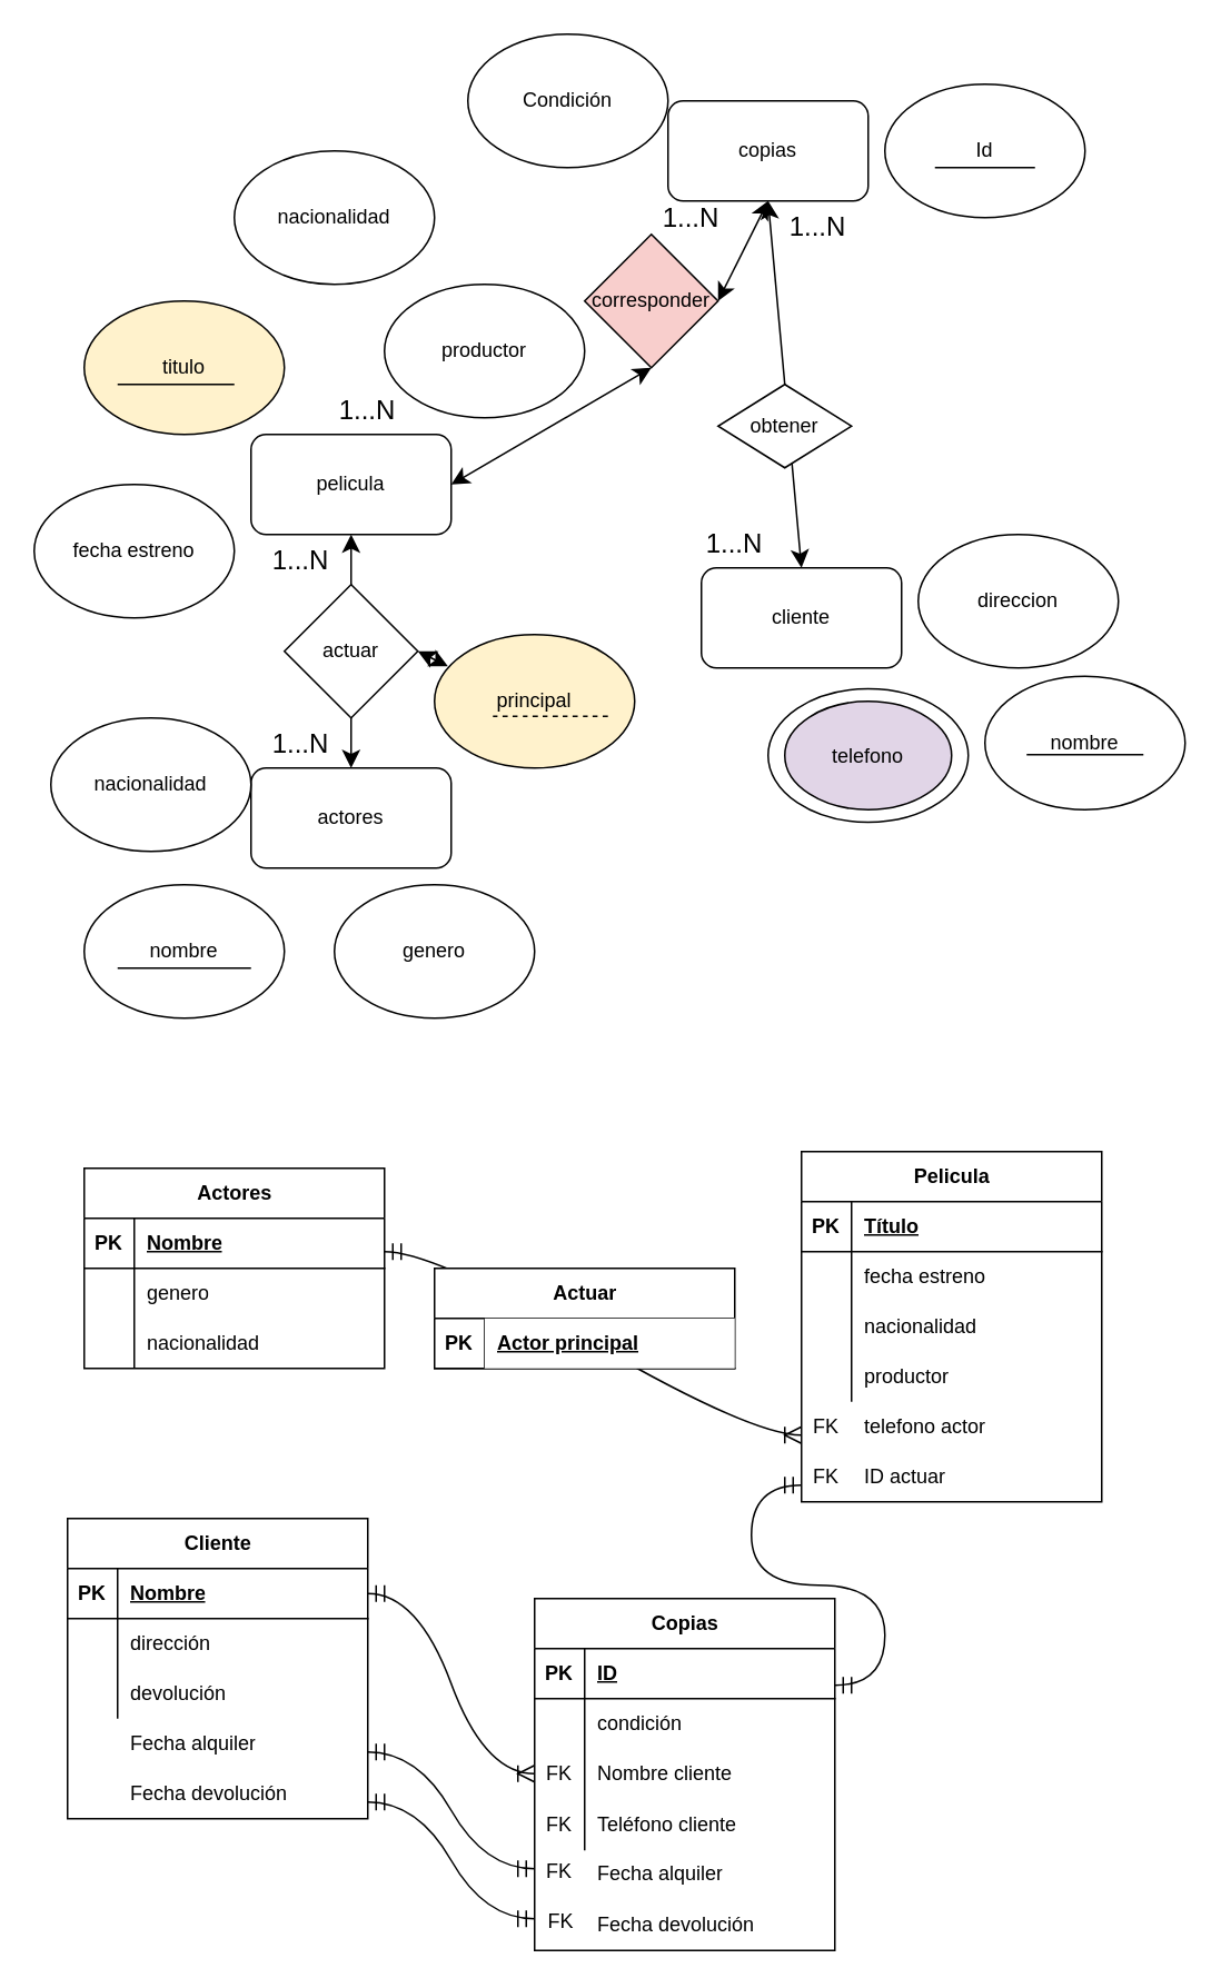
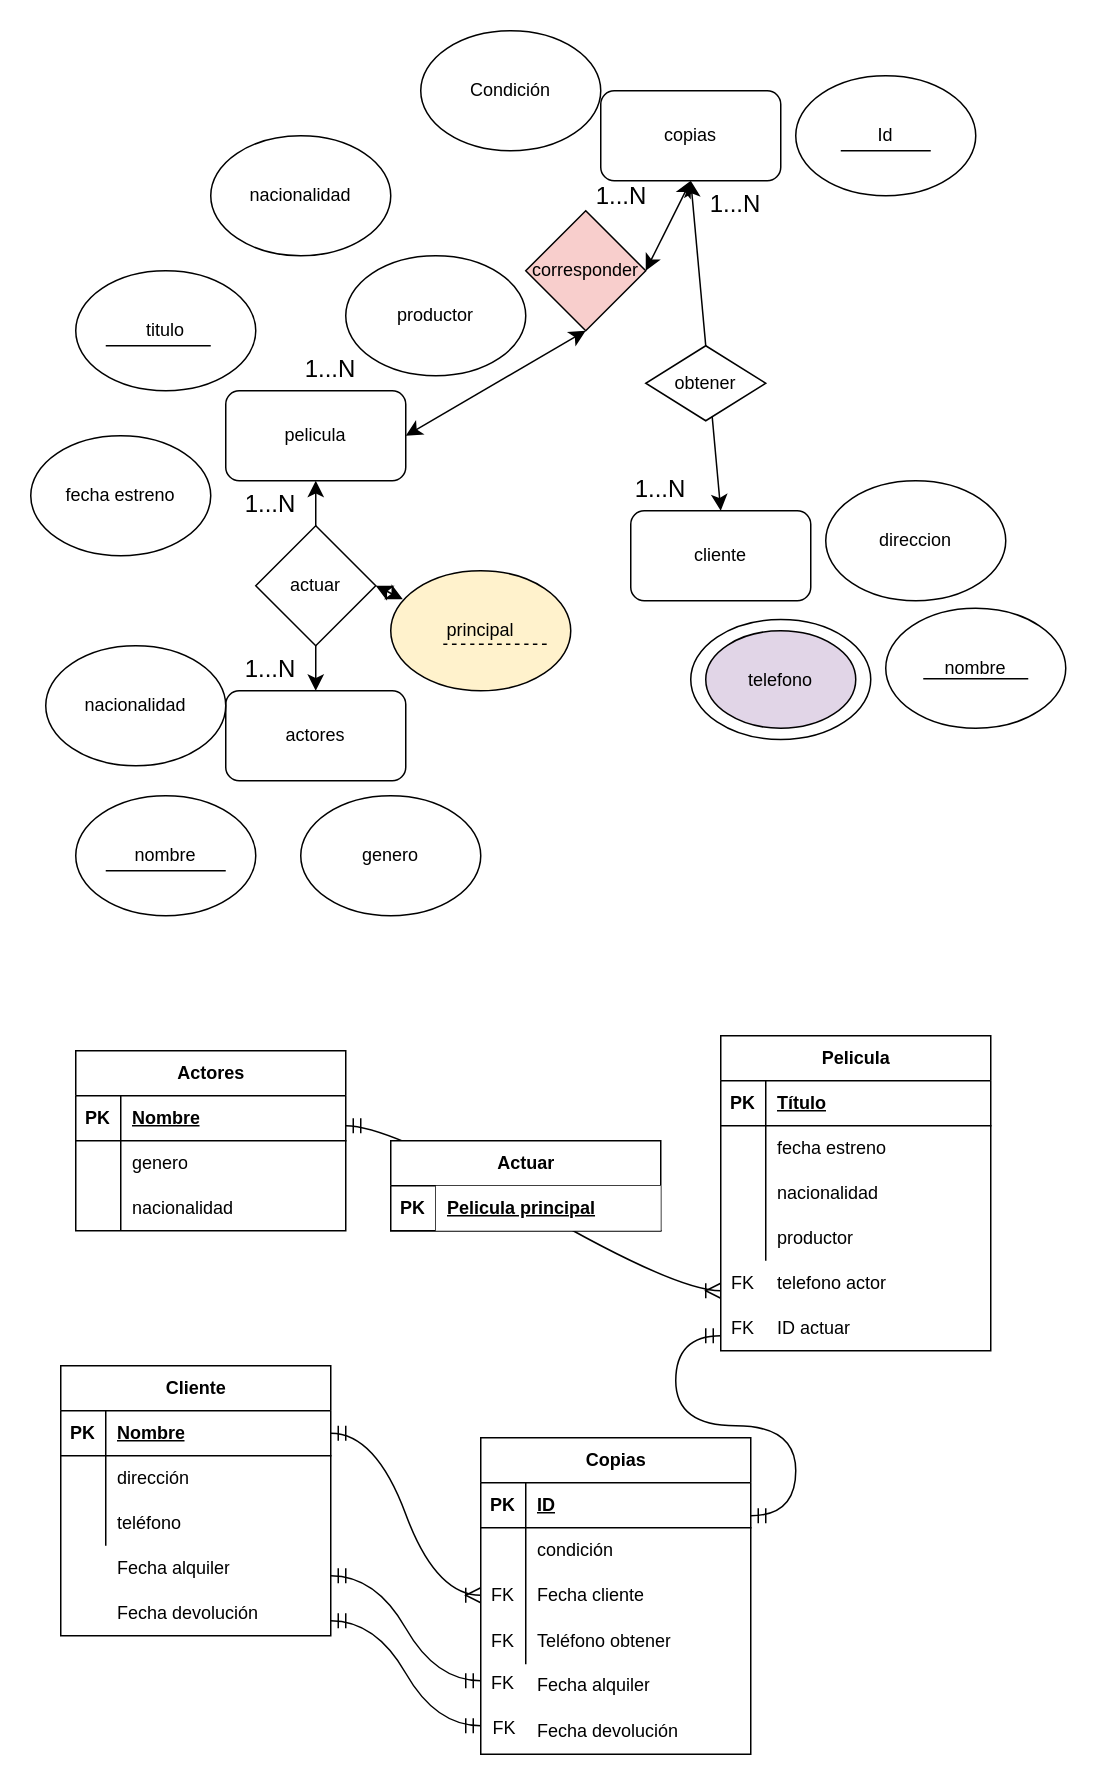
- <mxCell id="8" value="titulo" style="ellipse;whiteSpace=wrap;html=1;fillColor=#fff2cc;" parent="1" vertex="1"><mxGeometry x="50" y="180" width="120" height="80" as="geometry" /></mxCell>
+ <mxCell id="8" value="titulo" style="ellipse;whiteSpace=wrap;html=1;" parent="1" vertex="1"><mxGeometry x="50" y="180" width="120" height="80" as="geometry" /></mxCell>
- <mxCell id="105" value="Actor principal" style="shape=partialRectangle;connectable=0;fillColor=white;top=0;left=0;bottom=0;right=0;align=left;spacingLeft=6;fontStyle=5;overflow=hidden;whiteSpace=wrap;html=1;" parent="103" vertex="1"><mxGeometry x="30" width="150" height="30" as="geometry"><mxRectangle width="150" height="30" as="alternateBounds" /></mxGeometry></mxCell>
+ <mxCell id="105" value="Pelicula principal" style="shape=partialRectangle;connectable=0;fillColor=white;top=0;left=0;bottom=0;right=0;align=left;spacingLeft=6;fontStyle=5;overflow=hidden;whiteSpace=wrap;html=1;" parent="103" vertex="1"><mxGeometry x="30" width="150" height="30" as="geometry"><mxRectangle width="150" height="30" as="alternateBounds" /></mxGeometry></mxCell>
- <mxCell id="99" value="devolución" style="shape=partialRectangle;connectable=0;fillColor=none;top=0;left=0;bottom=0;right=0;align=left;spacingLeft=6;overflow=hidden;whiteSpace=wrap;html=1;" parent="97" vertex="1"><mxGeometry x="30" width="150" height="30" as="geometry"><mxRectangle width="150" height="30" as="alternateBounds" /></mxGeometry></mxCell>
+ <mxCell id="99" value="teléfono" style="shape=partialRectangle;connectable=0;fillColor=none;top=0;left=0;bottom=0;right=0;align=left;spacingLeft=6;overflow=hidden;whiteSpace=wrap;html=1;" parent="97" vertex="1"><mxGeometry x="30" width="150" height="30" as="geometry"><mxRectangle width="150" height="30" as="alternateBounds" /></mxGeometry></mxCell>
- <mxCell id="81" value="Nombre cliente" style="shape=partialRectangle;connectable=0;fillColor=none;top=0;left=0;bottom=0;right=0;align=left;spacingLeft=6;overflow=hidden;whiteSpace=wrap;html=1;" parent="79" vertex="1"><mxGeometry x="30" width="150" height="30" as="geometry"><mxRectangle width="150" height="30" as="alternateBounds" /></mxGeometry></mxCell>
+ <mxCell id="81" value="Fecha cliente" style="shape=partialRectangle;connectable=0;fillColor=none;top=0;left=0;bottom=0;right=0;align=left;spacingLeft=6;overflow=hidden;whiteSpace=wrap;html=1;" parent="79" vertex="1"><mxGeometry x="30" width="150" height="30" as="geometry"><mxRectangle width="150" height="30" as="alternateBounds" /></mxGeometry></mxCell>
- <mxCell id="84" value="Teléfono cliente" style="shape=partialRectangle;connectable=0;fillColor=none;top=0;left=0;bottom=0;right=0;align=left;spacingLeft=6;overflow=hidden;whiteSpace=wrap;html=1;" parent="82" vertex="1"><mxGeometry x="30" width="150" height="31" as="geometry"><mxRectangle width="150" height="31" as="alternateBounds" /></mxGeometry></mxCell>
+ <mxCell id="84" value="Teléfono obtener" style="shape=partialRectangle;connectable=0;fillColor=none;top=0;left=0;bottom=0;right=0;align=left;spacingLeft=6;overflow=hidden;whiteSpace=wrap;html=1;" parent="82" vertex="1"><mxGeometry x="30" width="150" height="31" as="geometry"><mxRectangle width="150" height="31" as="alternateBounds" /></mxGeometry></mxCell>
